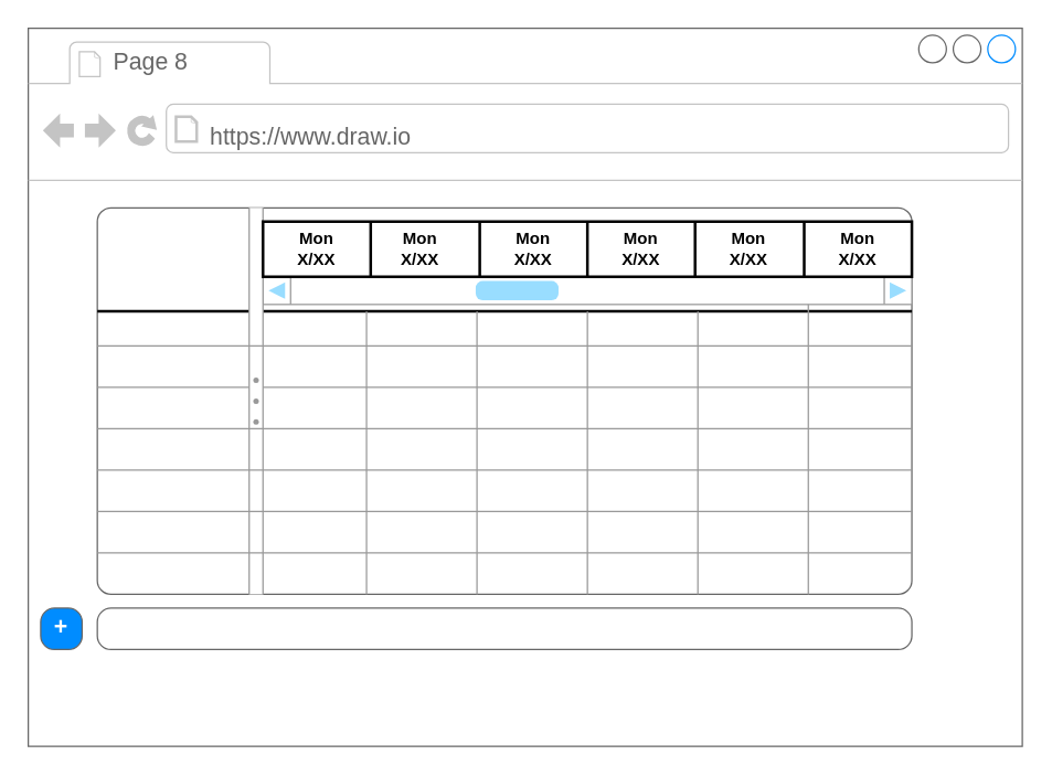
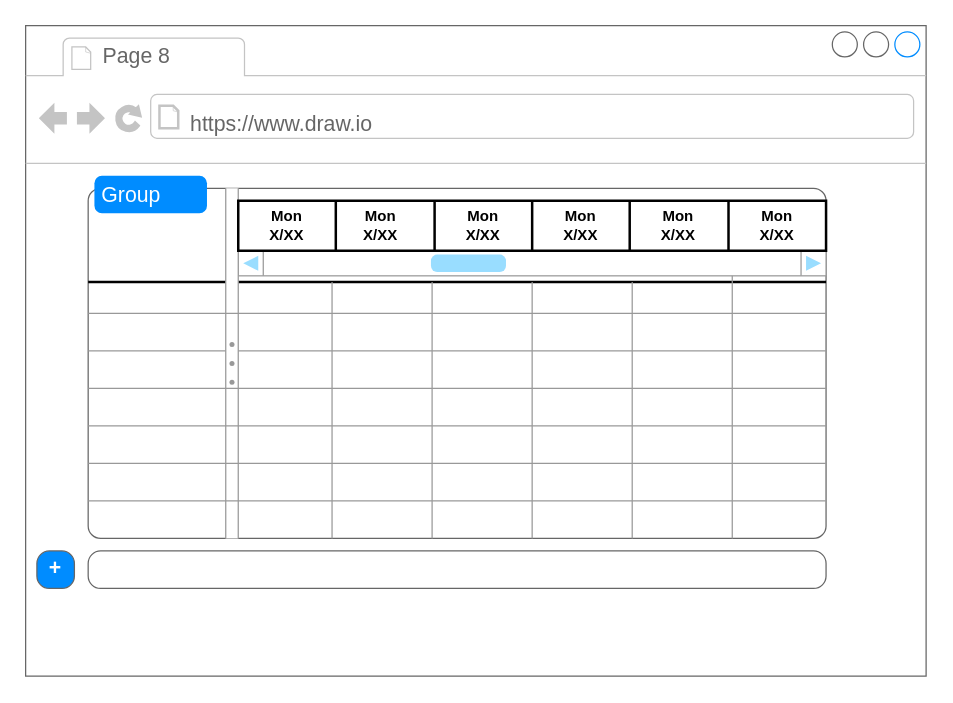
+ <mxCell id="6" value="Group" style="shape=rect;strokeColor=none;fillColor=#008cff;strokeWidth=1;dashed=0;rounded=1;arcSize=20;fontColor=#ffffff;fontSize=17;spacing=2;spacingTop=-2;align=left;autosize=1;spacingLeft=4;resizeWidth=0;resizeHeight=0;perimeter=none;" parent="5" vertex="1"><mxGeometry x="5" width="90" height="30" as="geometry" /></mxCell>
